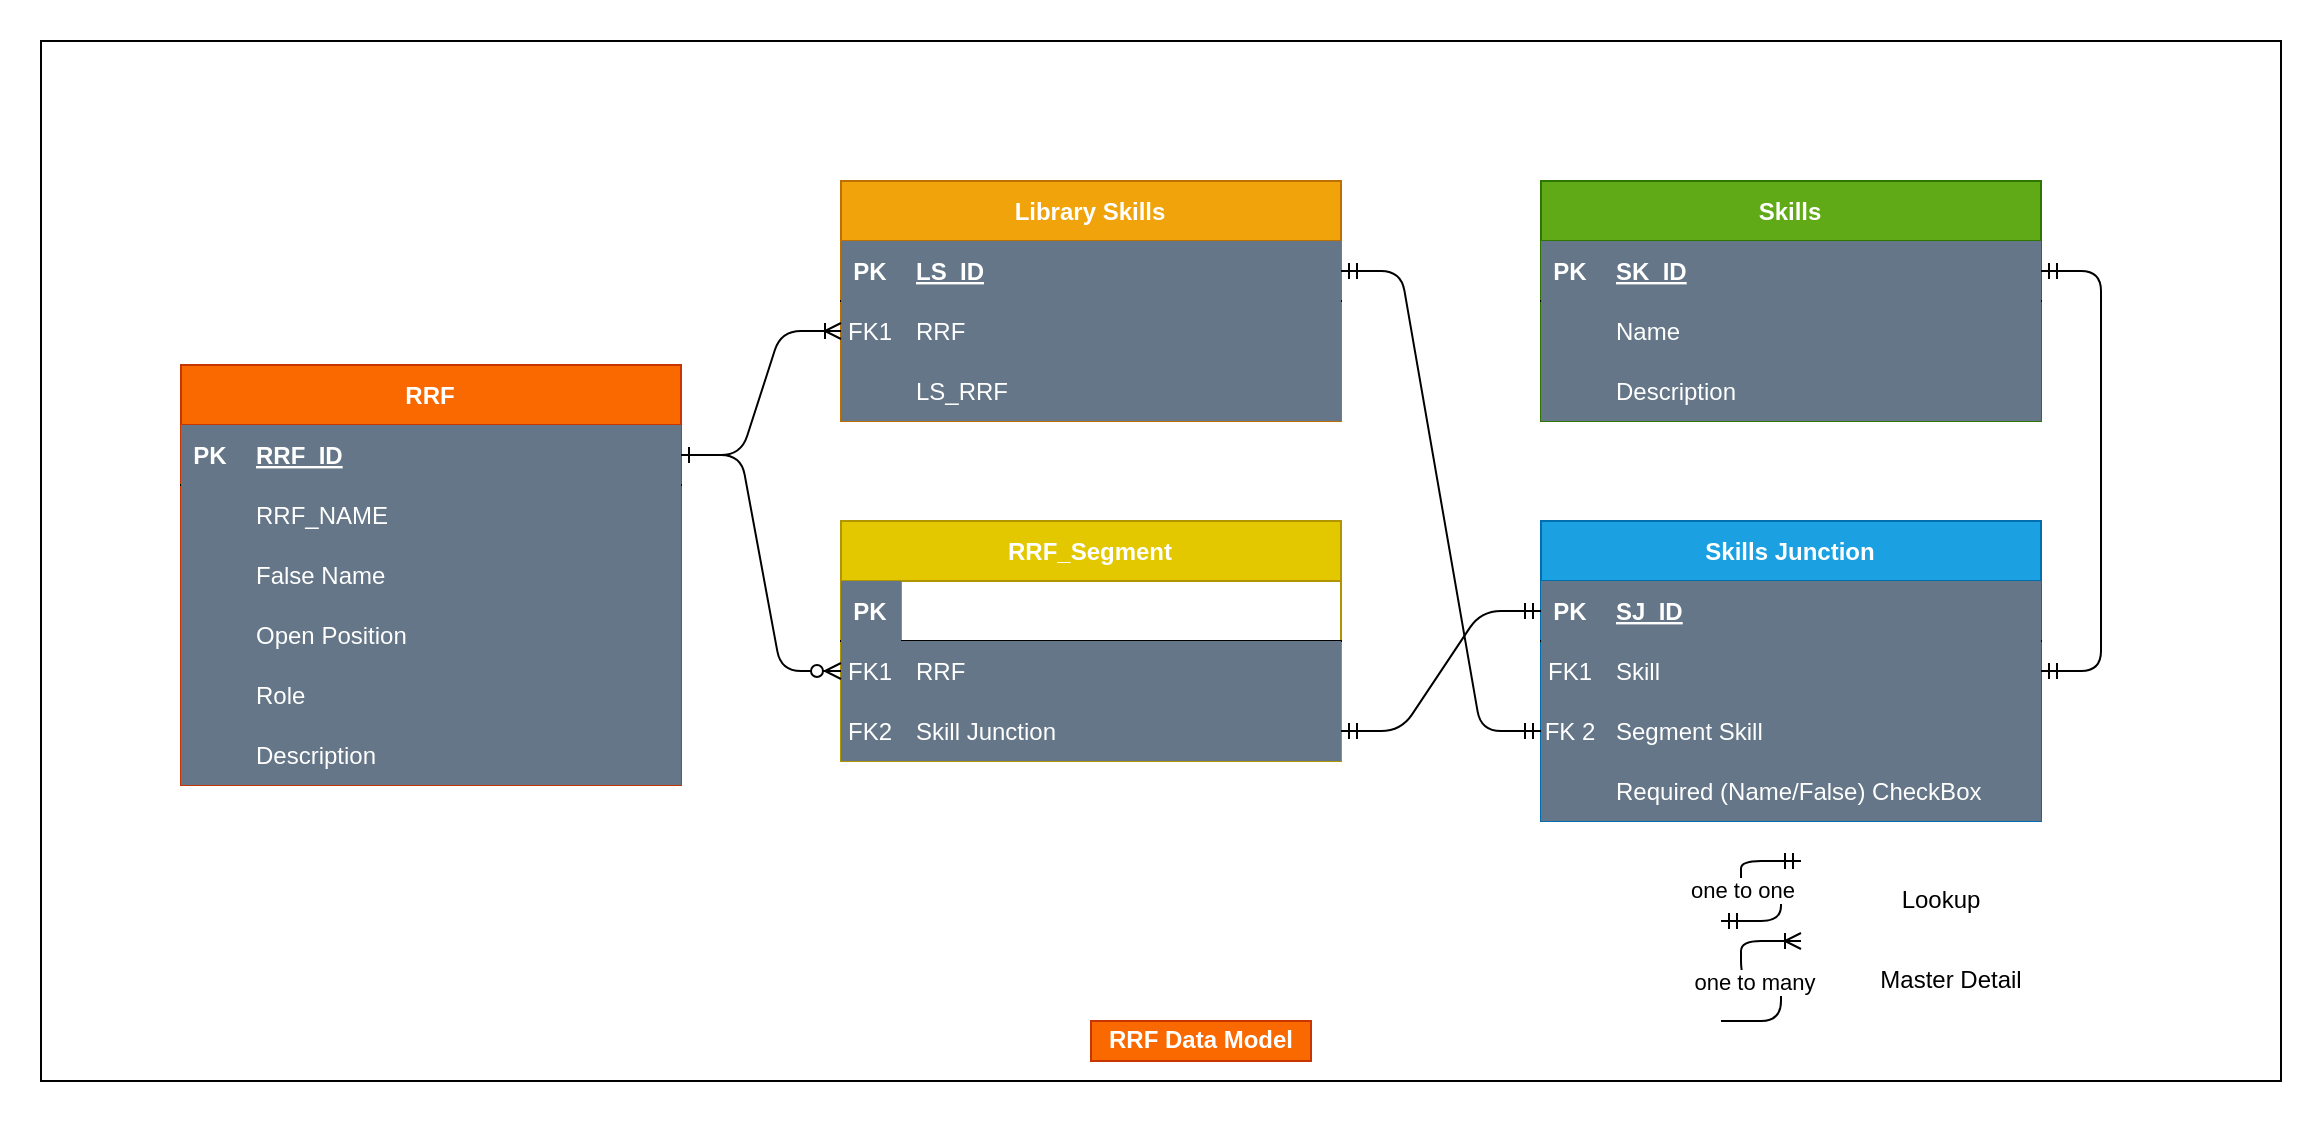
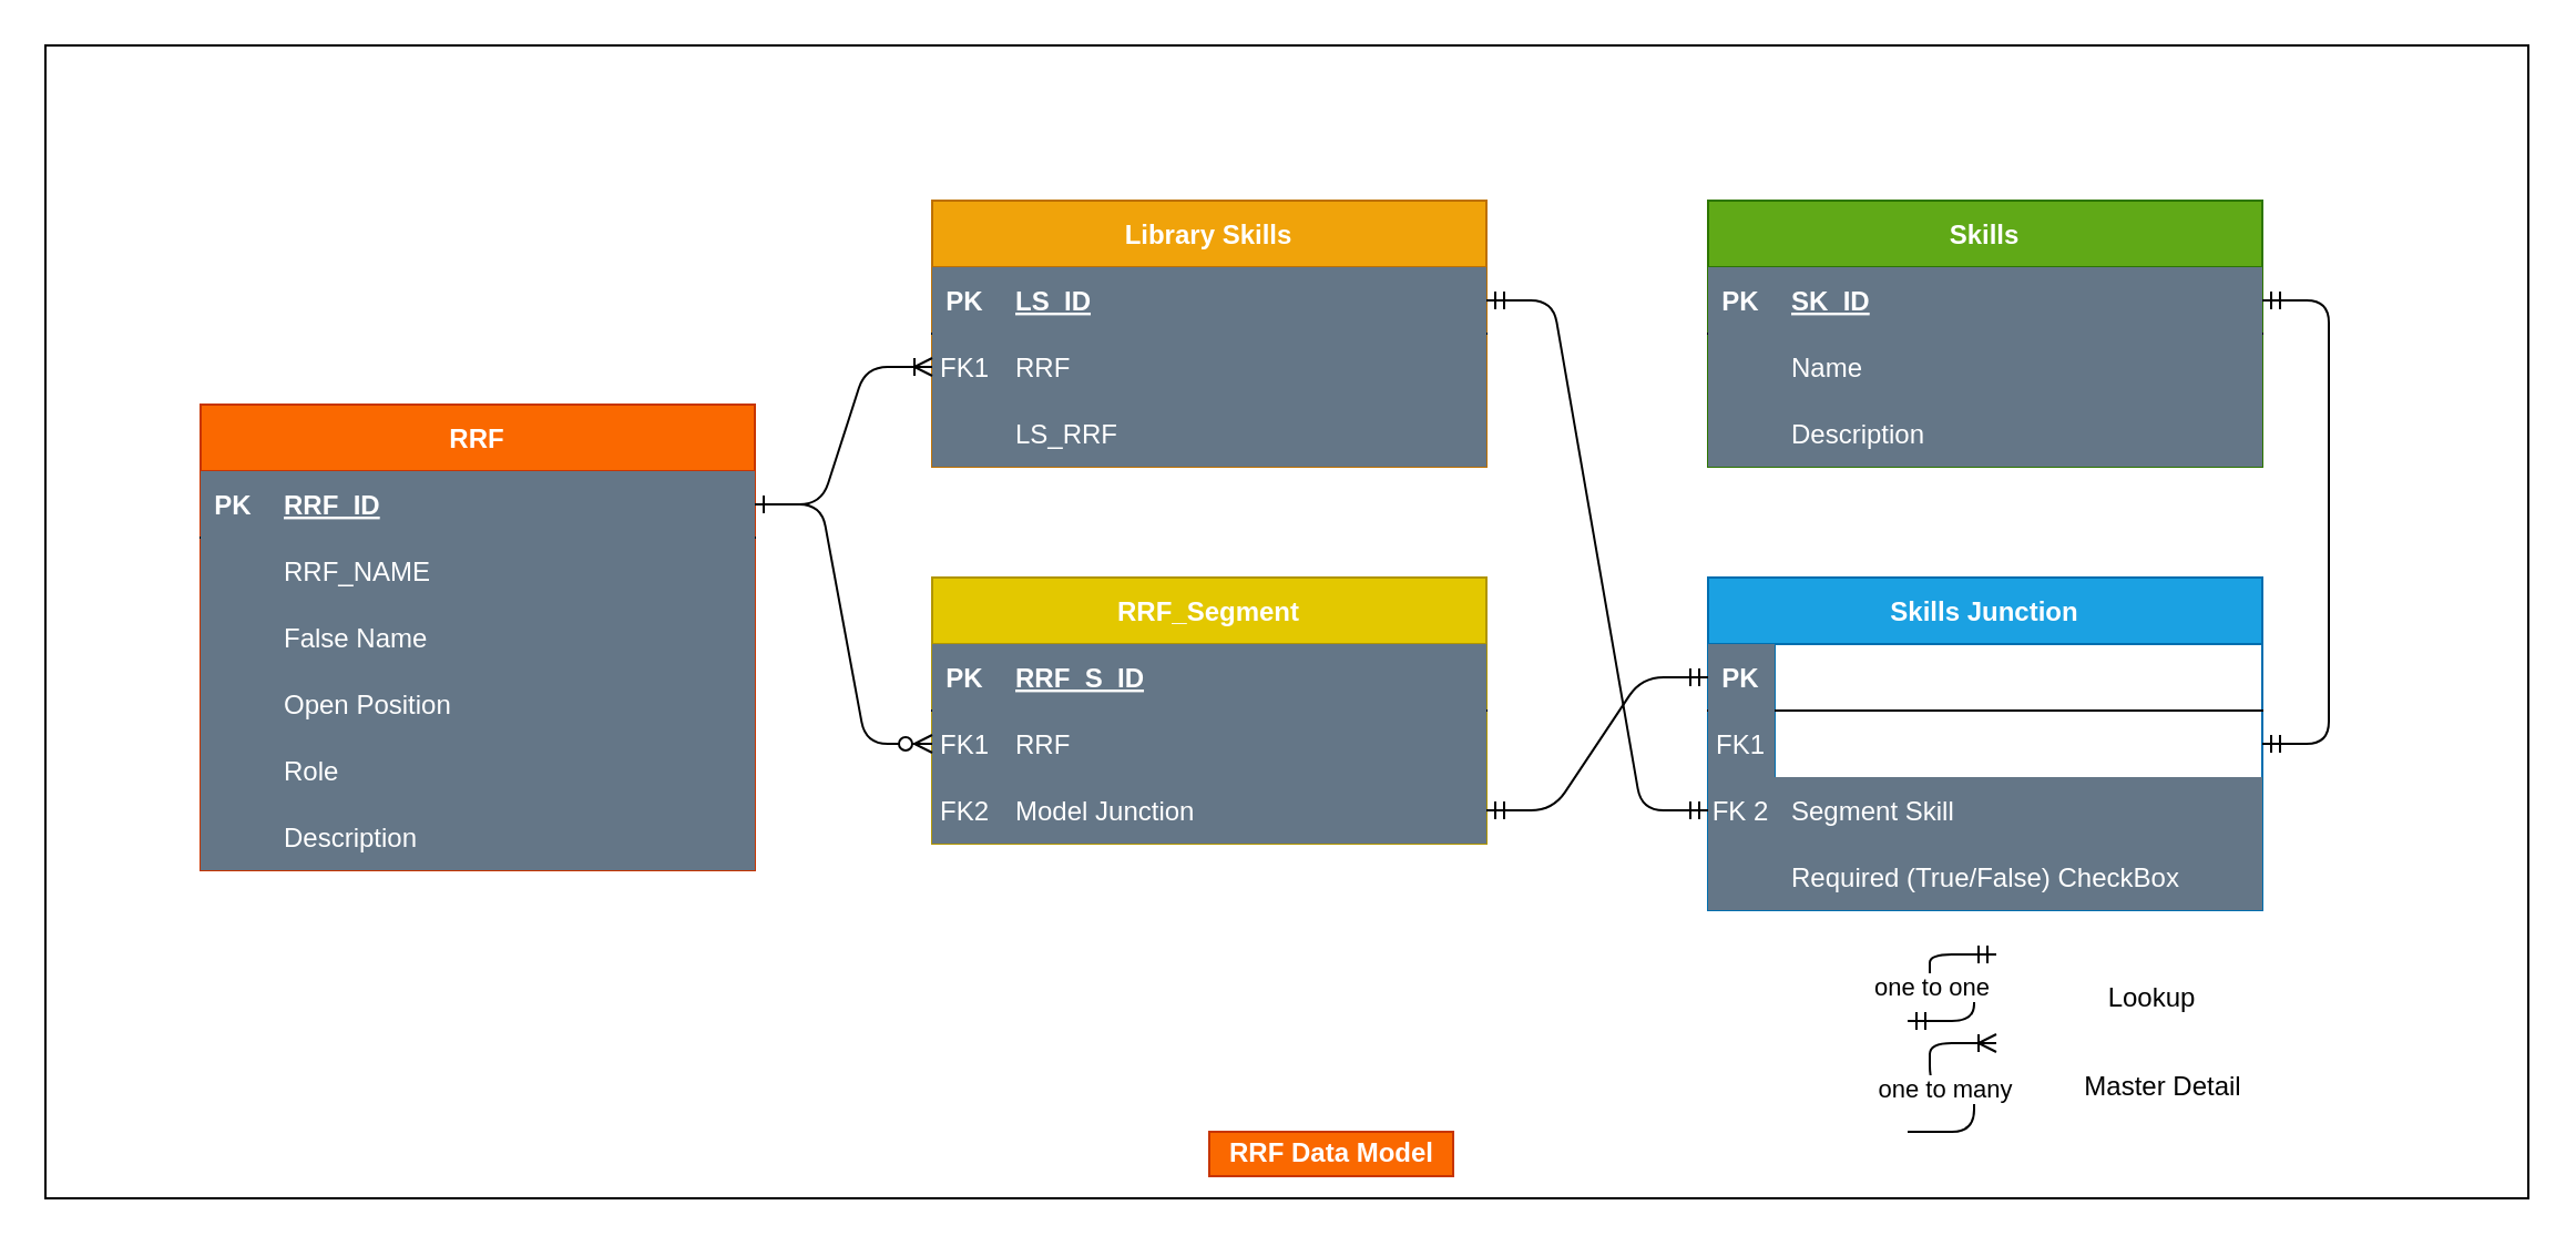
+ <mxCell id="16" value="RRF_S_ID" style="shape=partialRectangle;overflow=hidden;connectable=0;fillColor=#647687;top=0;left=0;bottom=0;right=0;align=left;spacingLeft=6;fontStyle=5;strokeColor=#314354;fontColor=#ffffff;" parent="14" vertex="1"><mxGeometry x="30" width="220" height="30" as="geometry" /></mxCell>
- <mxCell id="56" value="SJ_ID" style="shape=partialRectangle;overflow=hidden;connectable=0;fillColor=#647687;top=0;left=0;bottom=0;right=0;align=left;spacingLeft=6;fontStyle=5;strokeColor=#314354;fontColor=#ffffff;" parent="54" vertex="1"><mxGeometry x="30" width="220" height="30" as="geometry" /></mxCell>
- <mxCell id="59" value="Skill" style="shape=partialRectangle;overflow=hidden;connectable=0;fillColor=#647687;top=0;left=0;bottom=0;right=0;align=left;spacingLeft=6;strokeColor=#314354;fontColor=#ffffff;" parent="57" vertex="1"><mxGeometry x="30" width="220" height="30" as="geometry" /></mxCell>
- <mxCell id="22" value="Skill Junction" style="shape=partialRectangle;overflow=hidden;connectable=0;fillColor=#647687;top=0;left=0;bottom=0;right=0;align=left;spacingLeft=6;strokeColor=#314354;fontColor=#ffffff;" parent="20" vertex="1"><mxGeometry x="30" width="220" height="30" as="geometry" /></mxCell>
+ <mxCell id="22" value="Model Junction" style="shape=partialRectangle;overflow=hidden;connectable=0;fillColor=#647687;top=0;left=0;bottom=0;right=0;align=left;spacingLeft=6;strokeColor=#314354;fontColor=#ffffff;" parent="20" vertex="1"><mxGeometry x="30" width="220" height="30" as="geometry" /></mxCell>
- <mxCell id="65" value="Required (Name/False) CheckBox" style="shape=partialRectangle;connectable=0;fillColor=#647687;top=0;left=0;bottom=0;right=0;align=left;spacingLeft=6;overflow=hidden;strokeColor=#314354;fontColor=#ffffff;" parent="63" vertex="1"><mxGeometry x="30" width="220" height="30" as="geometry" /></mxCell>
+ <mxCell id="65" value="Required (True/False) CheckBox" style="shape=partialRectangle;connectable=0;fillColor=#647687;top=0;left=0;bottom=0;right=0;align=left;spacingLeft=6;overflow=hidden;strokeColor=#314354;fontColor=#ffffff;" parent="63" vertex="1"><mxGeometry x="30" width="220" height="30" as="geometry" /></mxCell>
